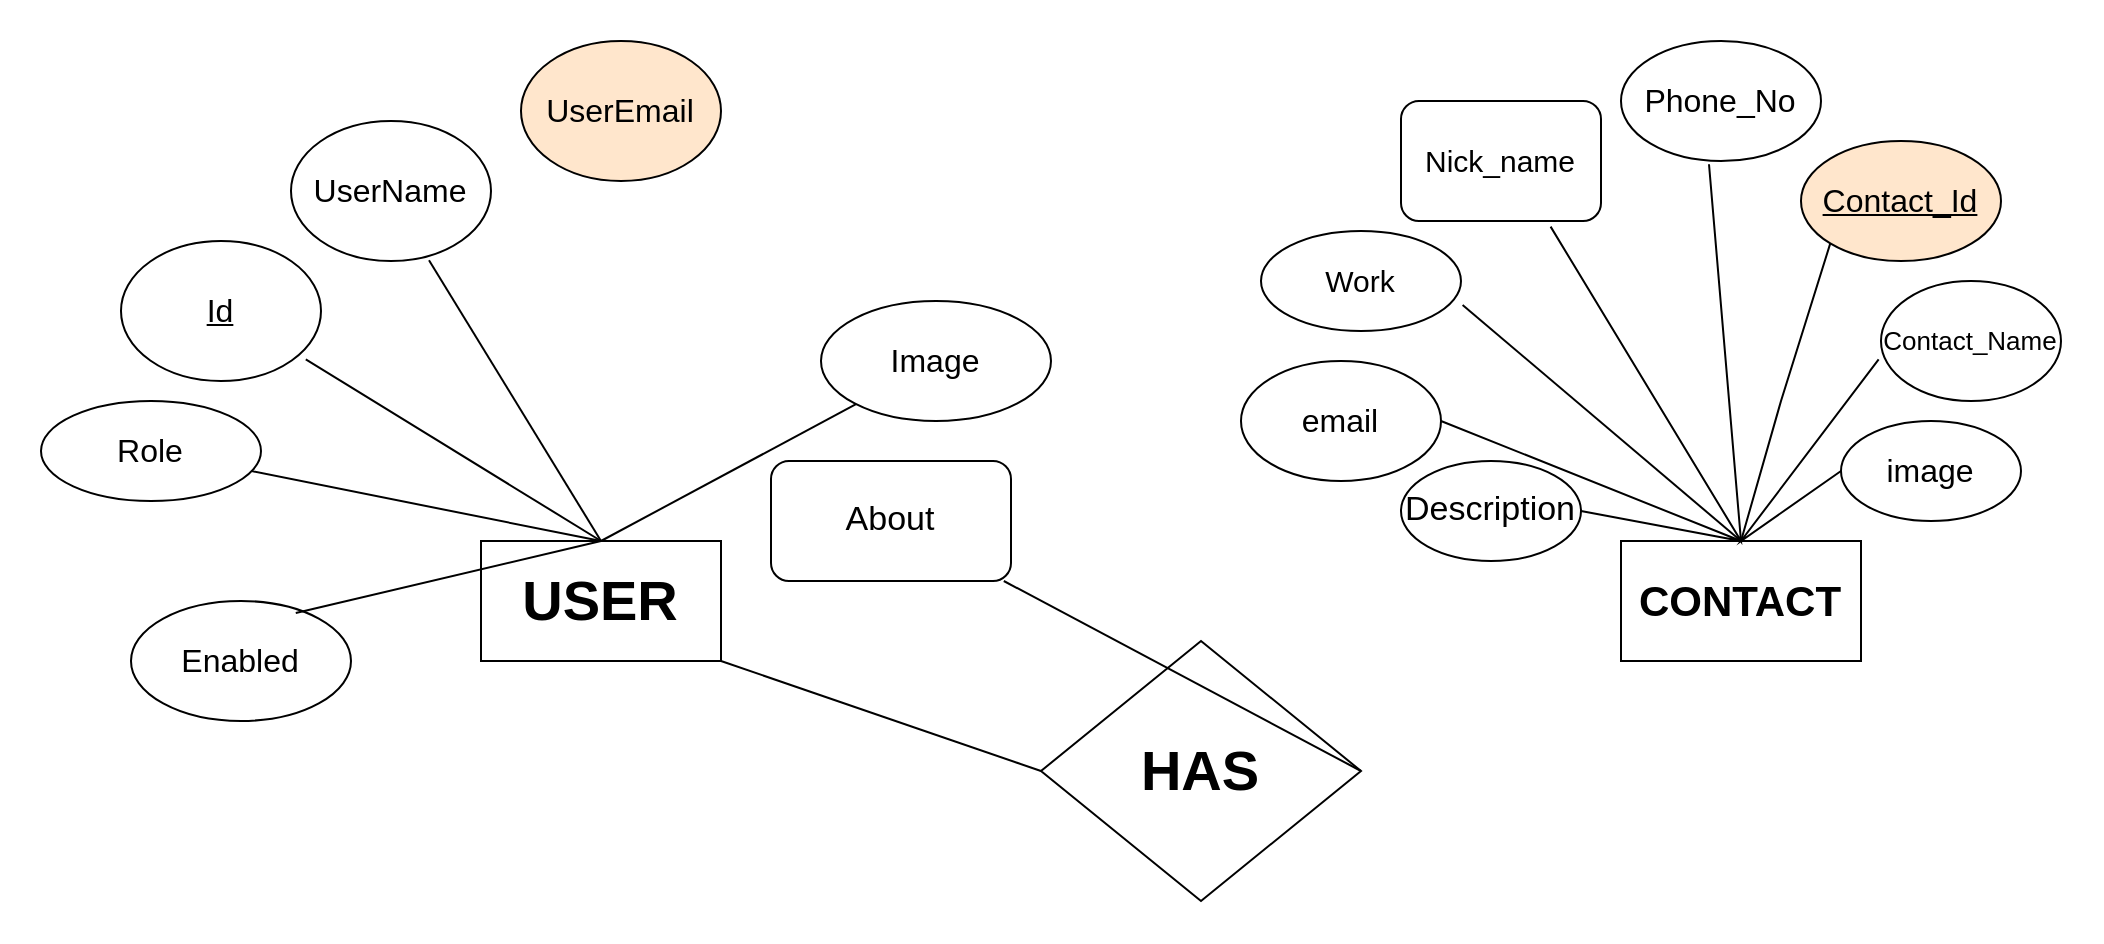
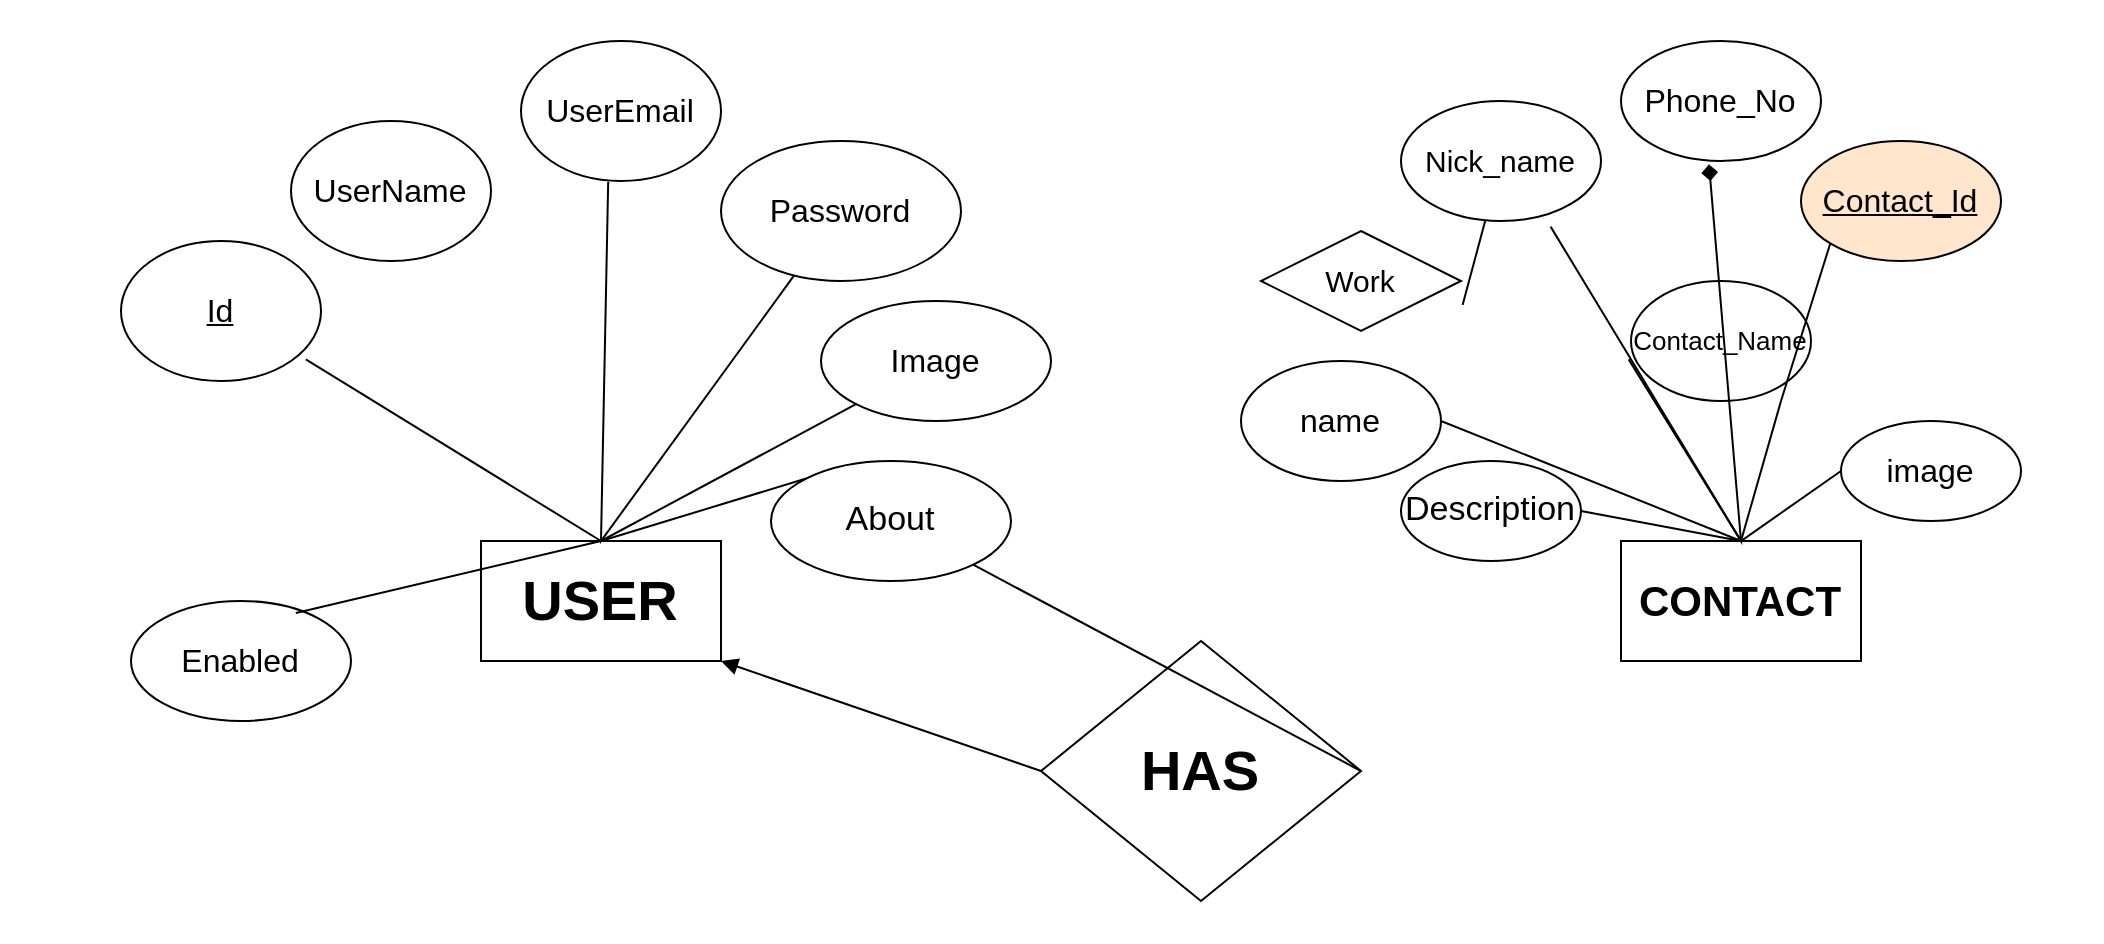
- <mxCell id="6" value="&lt;font style=&quot;font-size: 16px;&quot;&gt;UserEmail&lt;/font&gt;" style="ellipse;whiteSpace=wrap;html=1;fillColor=#ffe6cc;" vertex="1" parent="1"><mxGeometry x="260" y="20" width="100" height="70" as="geometry" /></mxCell>
+ <mxCell id="6" value="&lt;font style=&quot;font-size: 16px;&quot;&gt;UserEmail&lt;/font&gt;" style="ellipse;whiteSpace=wrap;html=1;" vertex="1" parent="1"><mxGeometry x="260" y="20" width="100" height="70" as="geometry" /></mxCell>
- <mxCell id="21" value="&lt;font style=&quot;font-size: 15px;&quot;&gt;Nick_name&lt;/font&gt;" style="whiteSpace=wrap;html=1;rounded=1;" vertex="1" parent="1"><mxGeometry x="700" y="50" width="100" height="60" as="geometry" /></mxCell>
+ <mxCell id="21" value="&lt;font style=&quot;font-size: 15px;&quot;&gt;Nick_name&lt;/font&gt;" style="ellipse;whiteSpace=wrap;html=1;" vertex="1" parent="1"><mxGeometry x="700" y="50" width="100" height="60" as="geometry" /></mxCell>
- <mxCell id="27" value="" style="endArrow=none;html=1;rounded=0;entryX=0.44;entryY=1.027;entryDx=0;entryDy=0;entryPerimeter=0;exitX=0.748;exitY=1.047;exitDx=0;exitDy=0;exitPerimeter=0;" edge="1" parent="1" source="21" target="26"><mxGeometry width="50" height="50" relative="1" as="geometry"><mxPoint x="530" y="260" as="sourcePoint" /><mxPoint x="580" y="210" as="targetPoint" /><Array as="points"><mxPoint x="870" y="270" /></Array></mxGeometry></mxCell>
+ <mxCell id="27" value="" style="endArrow=diamond;html=1;rounded=0;entryX=0.44;entryY=1.027;entryDx=0;entryDy=0;entryPerimeter=0;exitX=0.748;exitY=1.047;exitDx=0;exitDy=0;exitPerimeter=0;" edge="1" parent="1" source="21" target="26"><mxGeometry width="50" height="50" relative="1" as="geometry"><mxPoint x="530" y="260" as="sourcePoint" /><mxPoint x="580" y="210" as="targetPoint" /><Array as="points"><mxPoint x="870" y="270" /></Array></mxGeometry></mxCell>
+ <mxCell id="7" value="&lt;font style=&quot;font-size: 16px;&quot;&gt;Password&lt;/font&gt;" style="ellipse;whiteSpace=wrap;html=1;" vertex="1" parent="1"><mxGeometry x="360" y="70" width="120" height="70" as="geometry" /></mxCell>
- <mxCell id="22" value="&lt;font style=&quot;font-size: 15px;&quot;&gt;Work&lt;/font&gt;" style="ellipse;whiteSpace=wrap;html=1;" vertex="1" parent="1"><mxGeometry x="630" y="115" width="100" height="50" as="geometry" /></mxCell>
+ <mxCell id="22" value="&lt;font style=&quot;font-size: 15px;&quot;&gt;Work&lt;/font&gt;" style="rhombus;whiteSpace=wrap;html=1;" vertex="1" parent="1"><mxGeometry x="630" y="115" width="100" height="50" as="geometry" /></mxCell>
- <mxCell id="20" value="&lt;font style=&quot;font-size: 13px;&quot;&gt;Contact_Name&lt;/font&gt;" style="ellipse;whiteSpace=wrap;html=1;" vertex="1" parent="1"><mxGeometry x="940" y="140" width="90" height="60" as="geometry" /></mxCell>
+ <mxCell id="20" value="&lt;font style=&quot;font-size: 13px;&quot;&gt;Contact_Name&lt;/font&gt;" style="ellipse;whiteSpace=wrap;html=1;" vertex="1" parent="1"><mxGeometry x="815" y="140" width="90" height="60" as="geometry" /></mxCell>
+ <mxCell id="12" value="" style="endArrow=none;html=1;rounded=0;entryX=0.436;entryY=1.006;entryDx=0;entryDy=0;entryPerimeter=0;" edge="1" parent="1" source="7" target="6"><mxGeometry width="50" height="50" relative="1" as="geometry"><mxPoint x="530" y="280" as="sourcePoint" /><mxPoint x="580" y="230" as="targetPoint" /><Array as="points"><mxPoint x="300" y="270" /></Array></mxGeometry></mxCell>
- <mxCell id="13" value="" style="endArrow=none;html=1;rounded=0;exitX=0.5;exitY=0;exitDx=0;exitDy=0;entryX=0.69;entryY=0.994;entryDx=0;entryDy=0;entryPerimeter=0;" edge="1" parent="1" source="2" target="5"><mxGeometry width="50" height="50" relative="1" as="geometry"><mxPoint x="530" y="280" as="sourcePoint" /><mxPoint x="580" y="230" as="targetPoint" /></mxGeometry></mxCell>
- <mxCell id="28" value="" style="endArrow=none;html=1;rounded=0;entryX=0.5;entryY=0;entryDx=0;entryDy=0;exitX=1.008;exitY=0.74;exitDx=0;exitDy=0;exitPerimeter=0;" edge="1" parent="1" source="22" target="3"><mxGeometry width="50" height="50" relative="1" as="geometry"><mxPoint x="530" y="260" as="sourcePoint" /><mxPoint x="580" y="210" as="targetPoint" /></mxGeometry></mxCell>
+ <mxCell id="28" value="" style="endArrow=none;html=1;rounded=0;exitX=1.008;exitY=0.74;exitDx=0;exitDy=0;exitPerimeter=0;" edge="1" parent="1" source="22" target="21"><mxGeometry width="50" height="50" relative="1" as="geometry"><mxPoint x="530" y="260" as="sourcePoint" /><mxPoint x="580" y="210" as="targetPoint" /></mxGeometry></mxCell>
- <mxCell id="23" value="&lt;font style=&quot;font-size: 16px;&quot;&gt;email&lt;/font&gt;" style="ellipse;whiteSpace=wrap;html=1;" vertex="1" parent="1"><mxGeometry x="620" y="180" width="100" height="60" as="geometry" /></mxCell>
+ <mxCell id="23" value="&lt;font style=&quot;font-size: 16px;&quot;&gt;name&lt;/font&gt;" style="ellipse;whiteSpace=wrap;html=1;" vertex="1" parent="1"><mxGeometry x="620" y="180" width="100" height="60" as="geometry" /></mxCell>
- <mxCell id="10" value="&lt;font style=&quot;font-size: 16px;&quot;&gt;Role&lt;/font&gt;" style="ellipse;whiteSpace=wrap;html=1;" vertex="1" parent="1"><mxGeometry x="20" y="200" width="110" height="50" as="geometry" /></mxCell>
- <mxCell id="15" value="" style="endArrow=none;html=1;rounded=0;exitX=0.5;exitY=0;exitDx=0;exitDy=0;" edge="1" parent="1" source="2" target="10"><mxGeometry width="50" height="50" relative="1" as="geometry"><mxPoint x="530" y="280" as="sourcePoint" /><mxPoint x="580" y="230" as="targetPoint" /></mxGeometry></mxCell>
+ <mxCell id="17" value="" style="endArrow=none;html=1;rounded=0;exitX=0.5;exitY=0;exitDx=0;exitDy=0;entryX=0;entryY=0;entryDx=0;entryDy=0;" edge="1" parent="1" source="2" target="9"><mxGeometry width="50" height="50" relative="1" as="geometry"><mxPoint x="530" y="280" as="sourcePoint" /><mxPoint x="580" y="230" as="targetPoint" /></mxGeometry></mxCell>
- <mxCell id="9" value="&lt;span style=&quot;font-size: 17px;&quot;&gt;About&lt;/span&gt;" style="whiteSpace=wrap;html=1;rounded=1;" vertex="1" parent="1"><mxGeometry x="385" y="230" width="120" height="60" as="geometry" /></mxCell>
+ <mxCell id="9" value="&lt;span style=&quot;font-size: 17px;&quot;&gt;About&lt;/span&gt;" style="ellipse;whiteSpace=wrap;html=1;" vertex="1" parent="1"><mxGeometry x="385" y="230" width="120" height="60" as="geometry" /></mxCell>
- <mxCell id="33" value="" style="endArrow=none;html=1;rounded=0;exitX=0;exitY=0.5;exitDx=0;exitDy=0;entryX=1;entryY=1;entryDx=0;entryDy=0;" edge="1" parent="1" source="32" target="2"><mxGeometry width="50" height="50" relative="1" as="geometry"><mxPoint x="530" y="260" as="sourcePoint" /><mxPoint x="580" y="210" as="targetPoint" /></mxGeometry></mxCell>
+ <mxCell id="33" value="" style="endArrow=block;html=1;rounded=0;exitX=0;exitY=0.5;exitDx=0;exitDy=0;entryX=1;entryY=1;entryDx=0;entryDy=0;" edge="1" parent="1" source="32" target="2"><mxGeometry width="50" height="50" relative="1" as="geometry"><mxPoint x="530" y="260" as="sourcePoint" /><mxPoint x="580" y="210" as="targetPoint" /></mxGeometry></mxCell>
